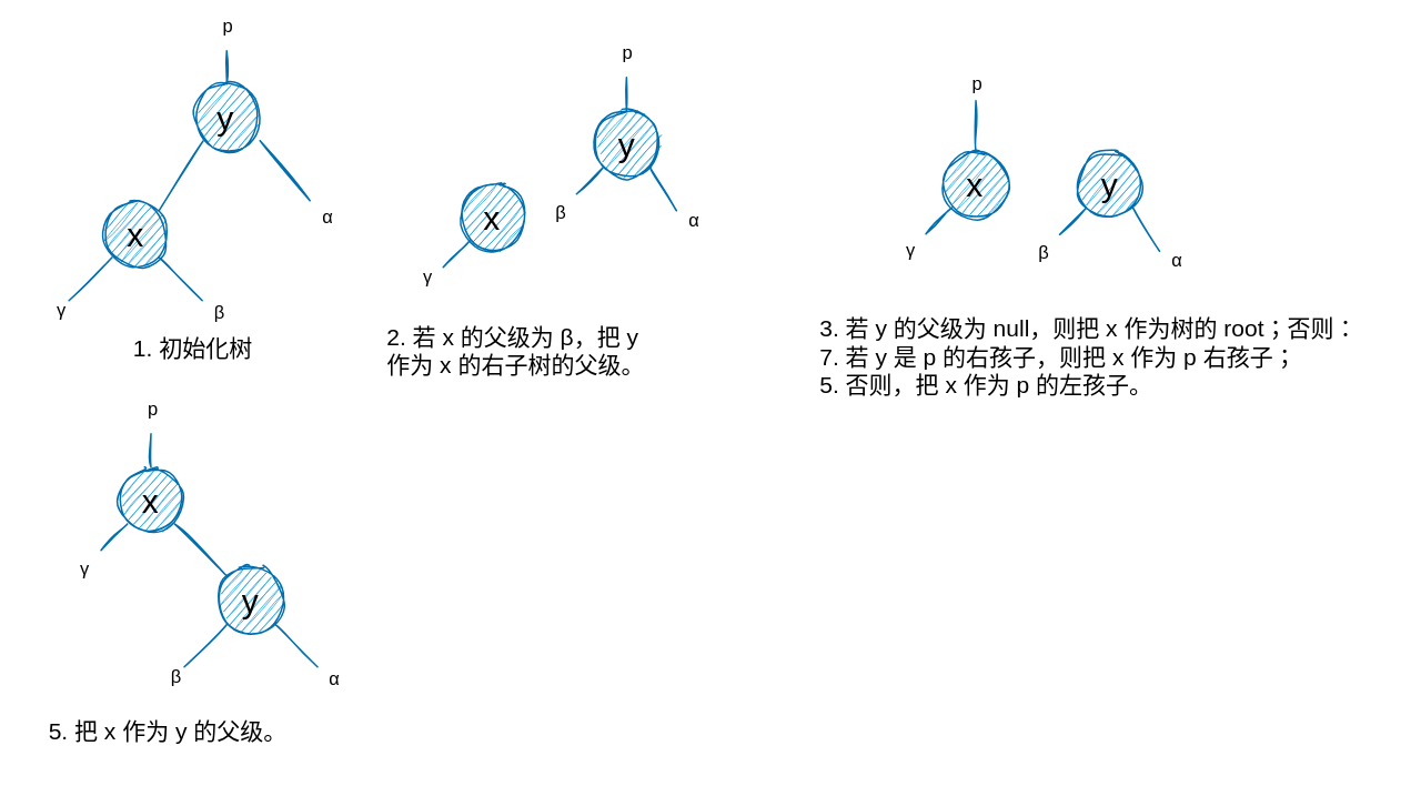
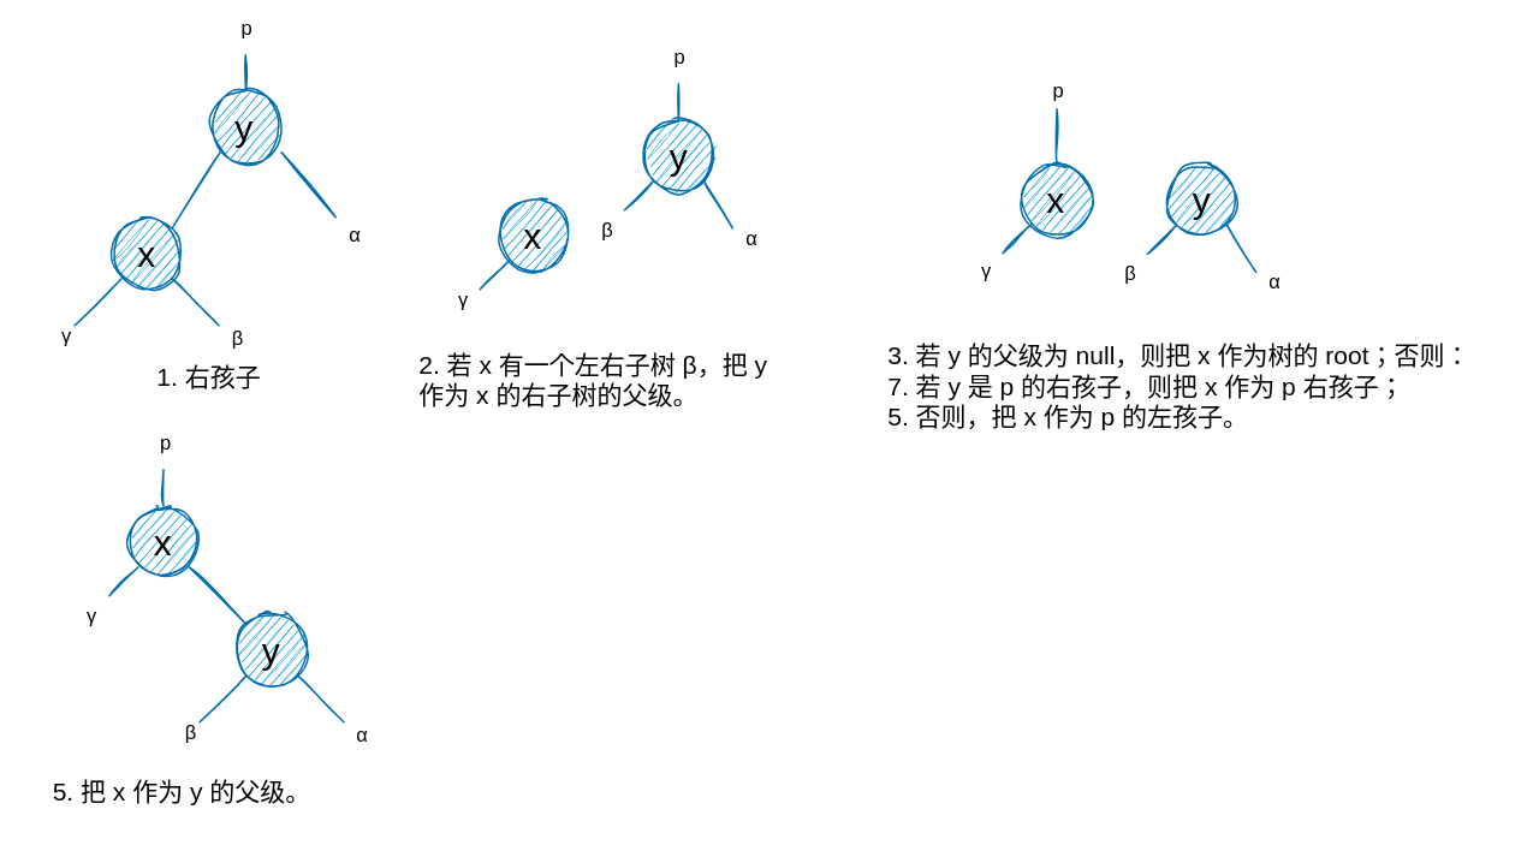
- <mxCell id="40" value="1. 初始化树" style="text;html=1;align=center;verticalAlign=middle;resizable=0;points=[];autosize=1;fontSize=14;sketch=1;labelBackgroundColor=none;fontColor=#000000;" parent="39" vertex="1"><mxGeometry x="-35" y="169.29" width="90" height="20" as="geometry" /></mxCell>
+ <mxCell id="40" value="1. 右孩子" style="text;html=1;align=center;verticalAlign=middle;resizable=0;points=[];autosize=1;fontSize=14;sketch=1;labelBackgroundColor=none;fontColor=#000000;" parent="39" vertex="1"><mxGeometry x="-35" y="169.29" width="90" height="20" as="geometry" /></mxCell>
- <mxCell id="16" value="2. 若 x 的父级为 β，把 y&lt;br&gt;作为 x 的右子树的父级。" style="text;html=1;align=left;verticalAlign=middle;resizable=0;points=[];autosize=1;fontSize=14;sketch=1;labelBackgroundColor=none;fontColor=#000000;" parent="15" vertex="1"><mxGeometry x="-5" y="170" width="210" height="40" as="geometry" /></mxCell>
+ <mxCell id="16" value="2. 若 x 有一个左右子树 β，把 y&lt;br&gt;作为 x 的右子树的父级。" style="text;html=1;align=left;verticalAlign=middle;resizable=0;points=[];autosize=1;fontSize=14;sketch=1;labelBackgroundColor=none;fontColor=#000000;" parent="15" vertex="1"><mxGeometry x="-5" y="170" width="210" height="40" as="geometry" /></mxCell>
